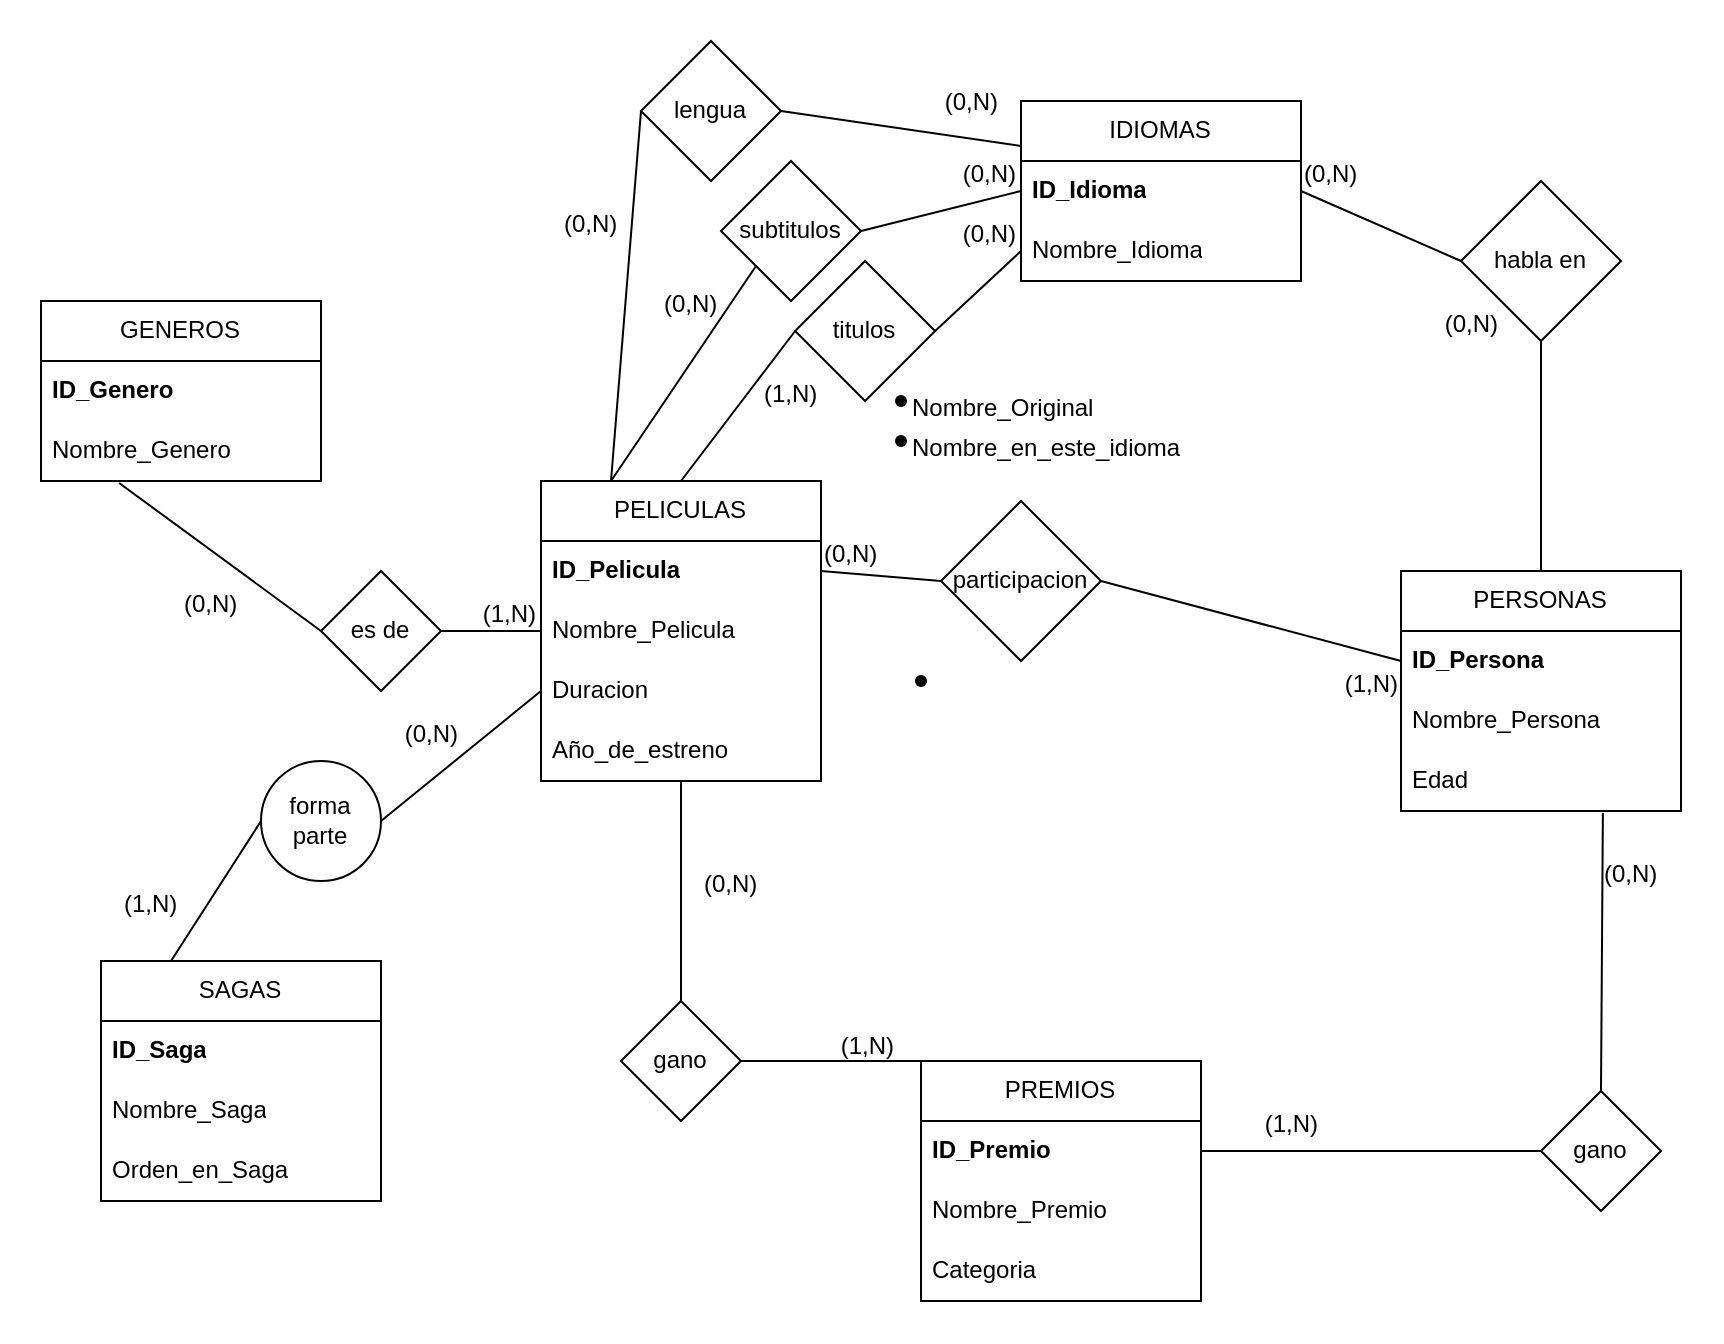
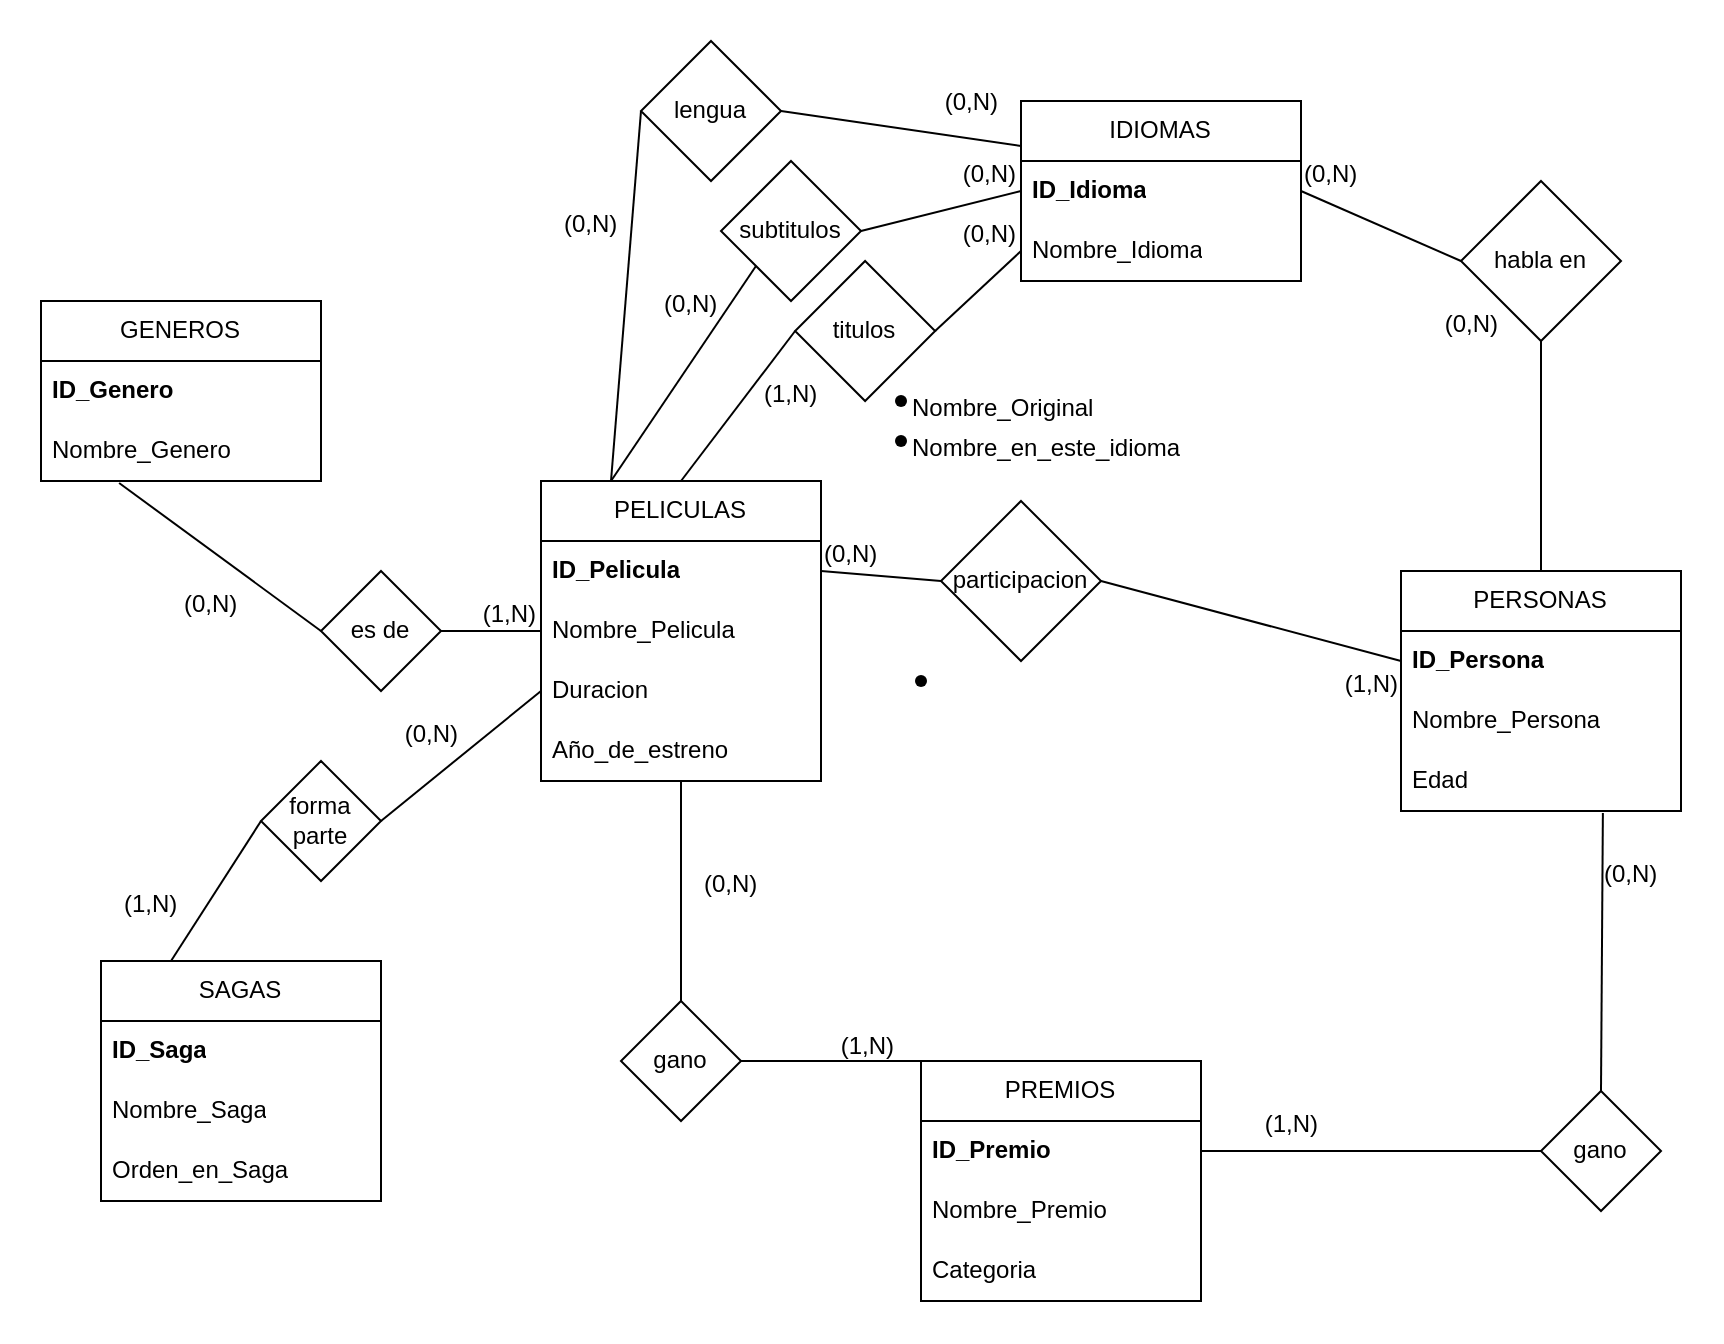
- <mxCell id="72" value="forma parte" style="ellipse;whiteSpace=wrap;html=1;" parent="1" vertex="1"><mxGeometry x="130" y="380" width="60" height="60" as="geometry" /></mxCell>
+ <mxCell id="72" value="forma parte" style="rhombus;whiteSpace=wrap;html=1;" parent="1" vertex="1"><mxGeometry x="130" y="380" width="60" height="60" as="geometry" /></mxCell>
